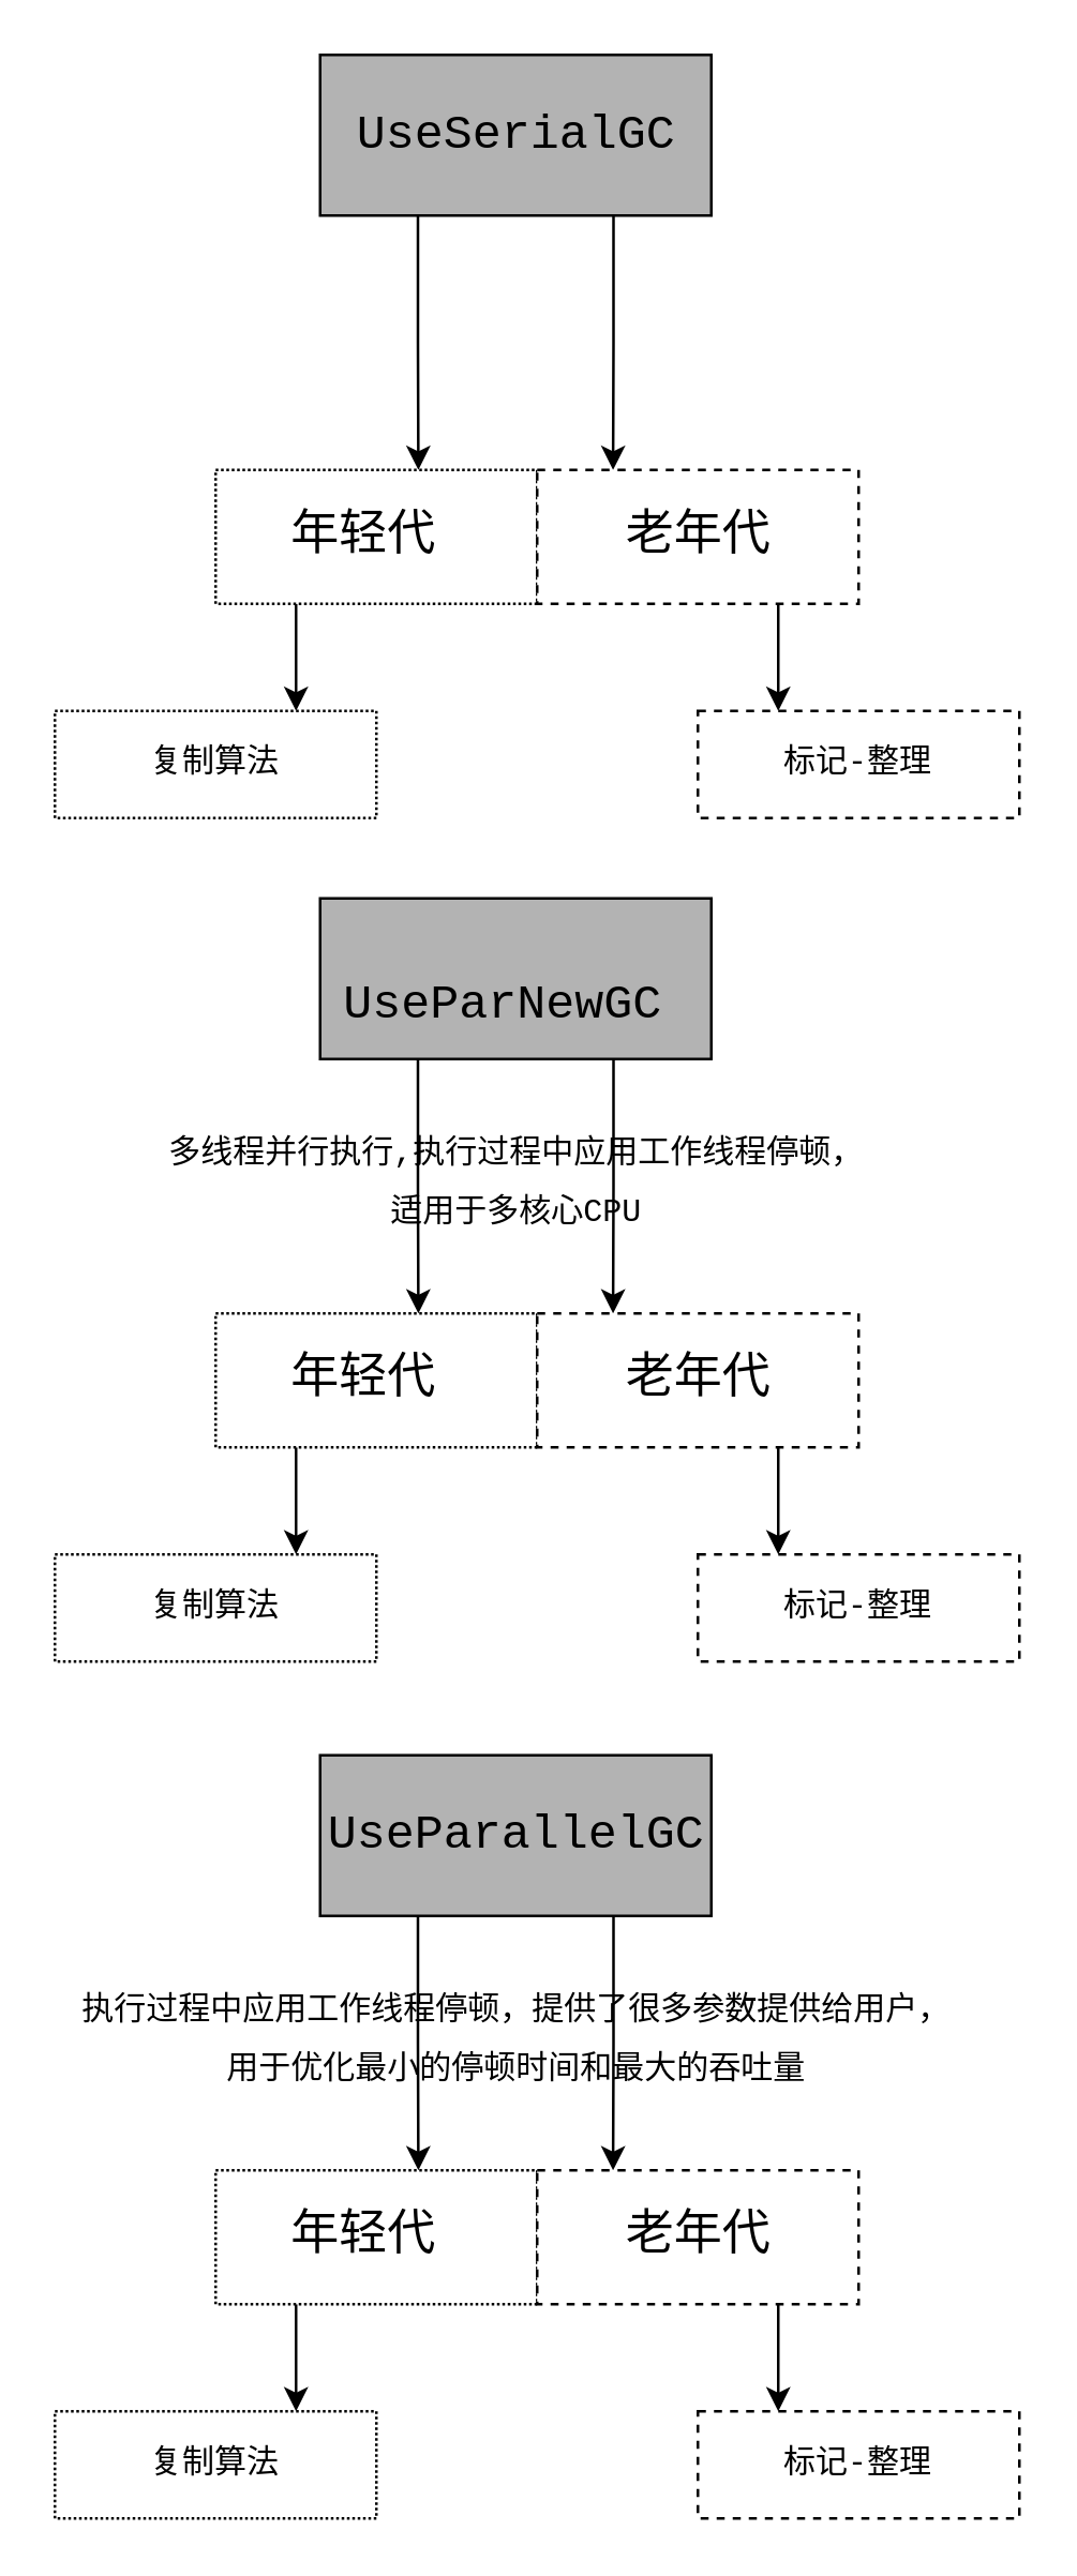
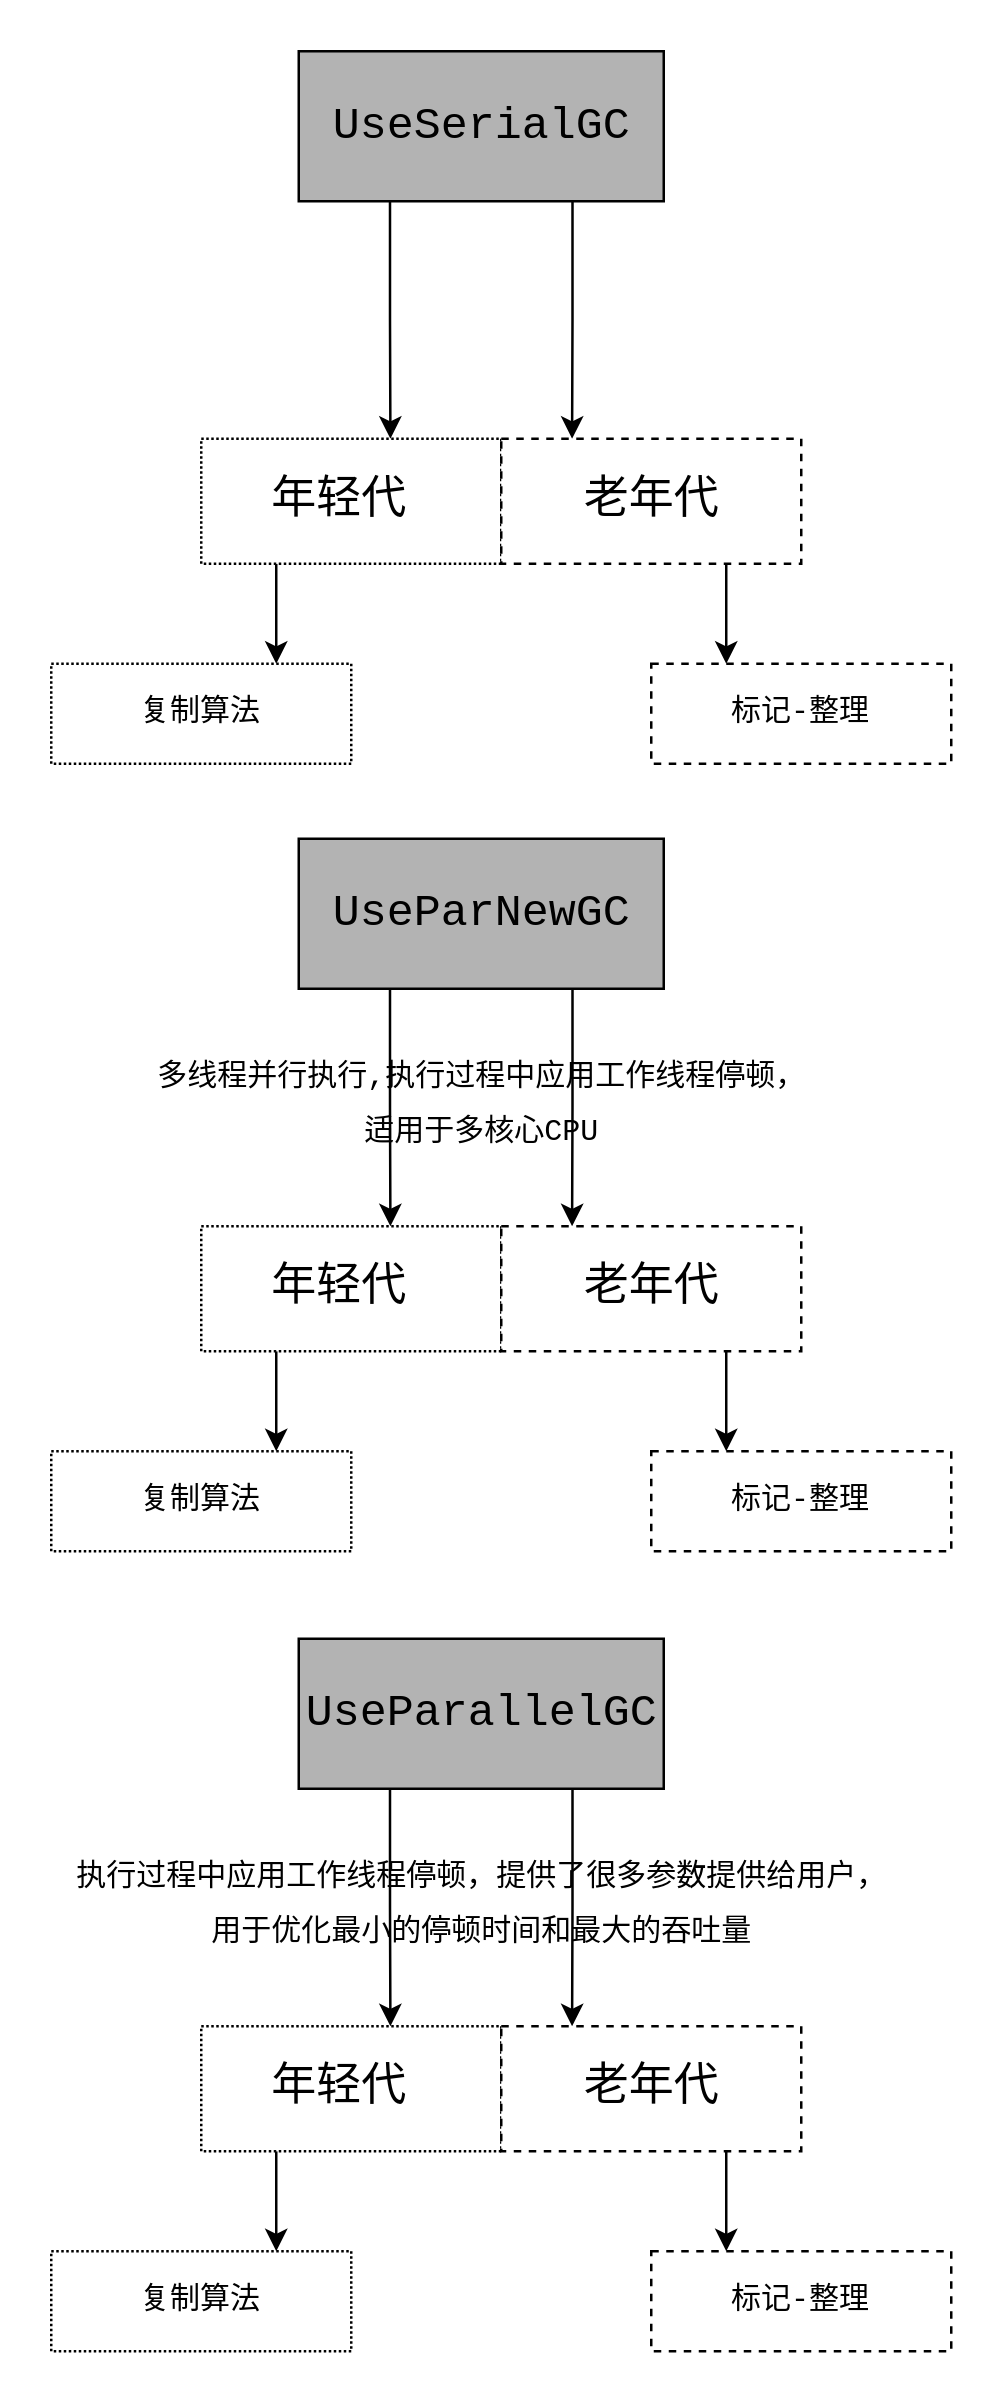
- <mxCell id="17" value="UseParNewGC" style="text;html=1;resizable=0;autosize=1;align=center;verticalAlign=middle;points=[];fillColor=none;strokeColor=none;rounded=0;dashed=1;fontFamily=Courier New;fontSize=18;" vertex="1" parent="1"><mxGeometry x="122" y="360" width="130" height="30" as="geometry" /></mxCell>
+ <mxCell id="17" value="UseParNewGC" style="text;html=1;resizable=0;autosize=1;align=center;verticalAlign=middle;points=[];fillColor=none;strokeColor=none;rounded=0;dashed=1;fontFamily=Courier New;fontSize=18;" vertex="1" parent="1"><mxGeometry x="127" y="350" width="130" height="30" as="geometry" /></mxCell>
